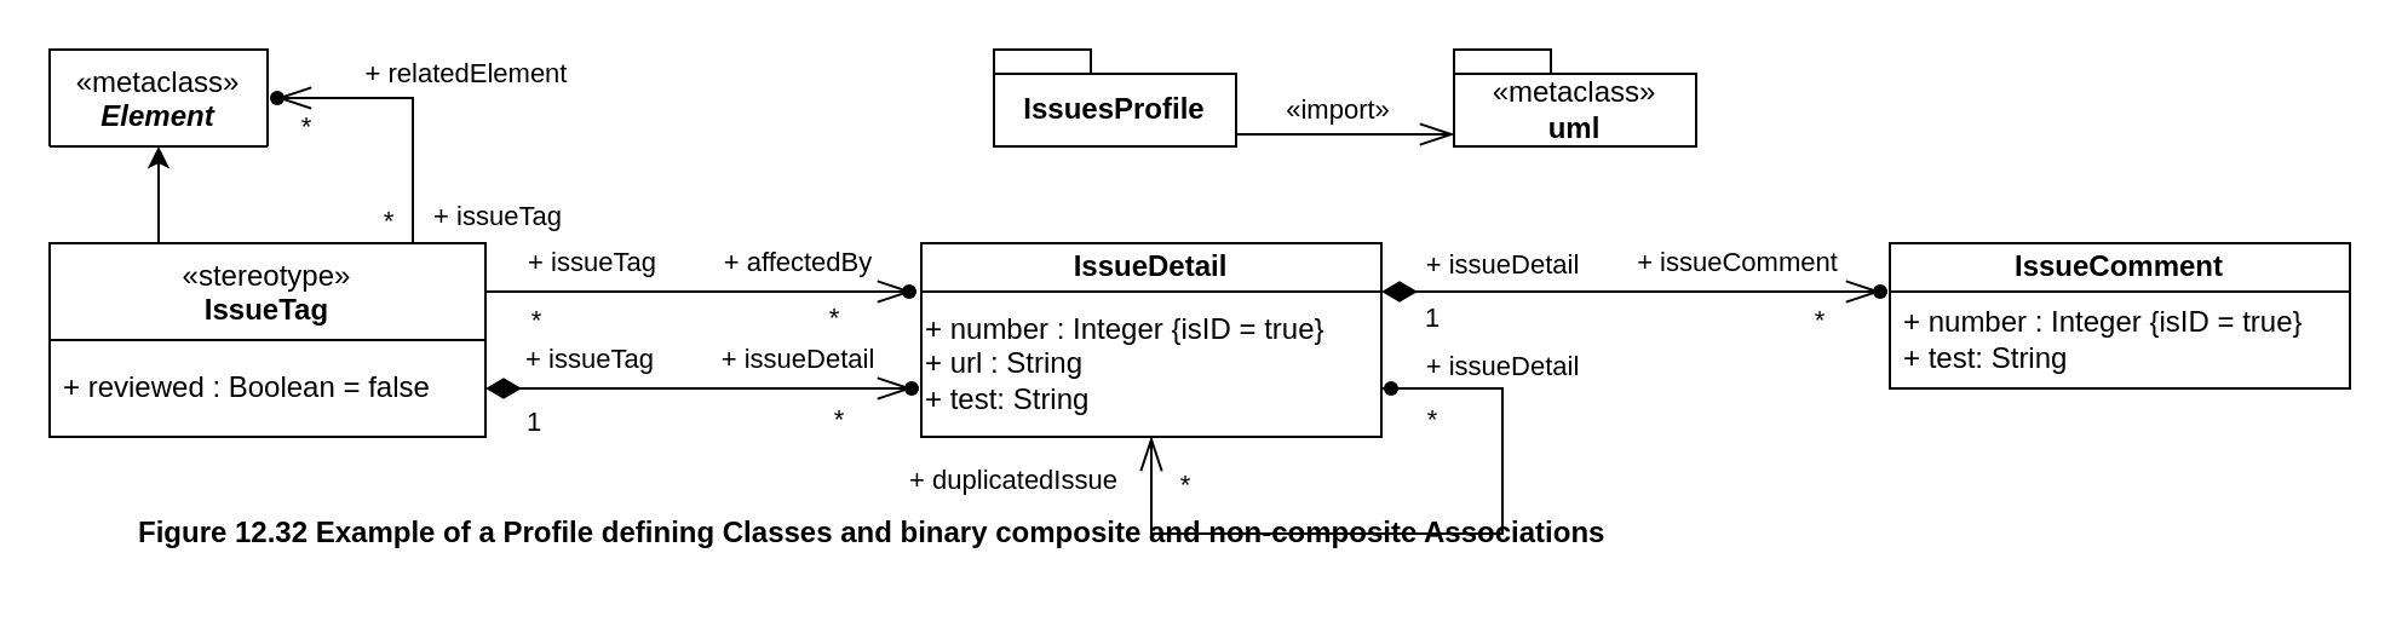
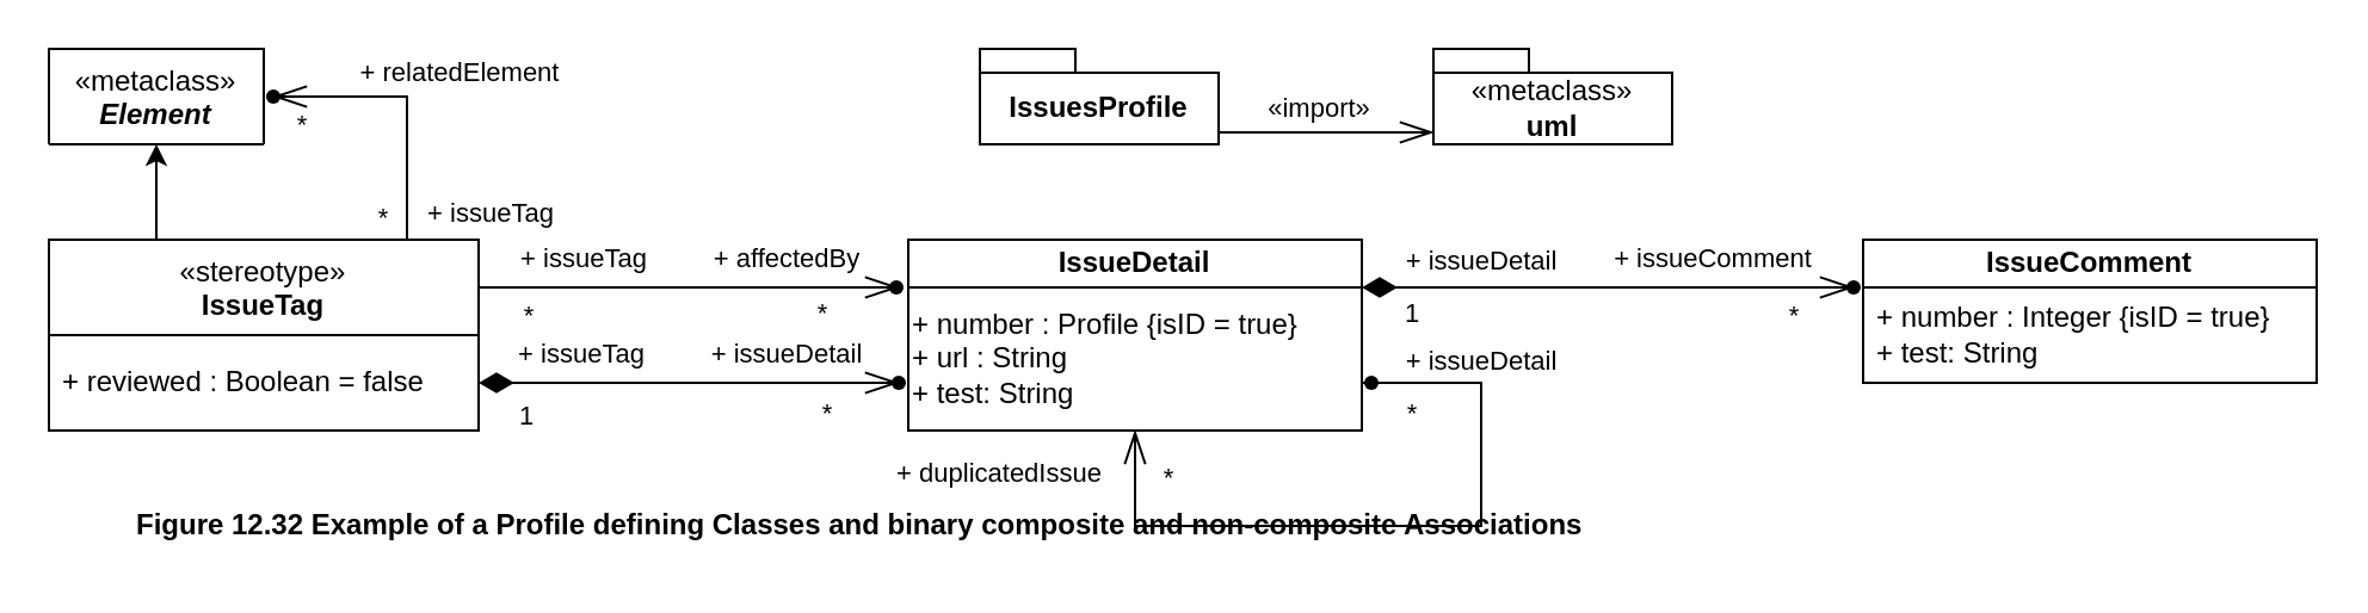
- <mxCell id="27" value="+ number : Integer {isID = true}&lt;br style=&quot;border-color: var(--border-color);&quot;&gt;&lt;span style=&quot;&quot;&gt;+ url : String&lt;/span&gt;&lt;br style=&quot;border-color: var(--border-color);&quot;&gt;&lt;span style=&quot;&quot;&gt;+ test: String&lt;/span&gt;" style="text;html=1;align=left;verticalAlign=middle;resizable=0;points=[];autosize=1;strokeColor=none;fillColor=none;" vertex="1" parent="21"><mxGeometry y="20" width="190" height="60" as="geometry" /></mxCell>
+ <mxCell id="27" value="+ number : Profile {isID = true}&lt;br style=&quot;border-color: var(--border-color);&quot;&gt;&lt;span style=&quot;&quot;&gt;+ url : String&lt;/span&gt;&lt;br style=&quot;border-color: var(--border-color);&quot;&gt;&lt;span style=&quot;&quot;&gt;+ test: String&lt;/span&gt;" style="text;html=1;align=left;verticalAlign=middle;resizable=0;points=[];autosize=1;strokeColor=none;fillColor=none;" vertex="1" parent="21"><mxGeometry y="20" width="190" height="60" as="geometry" /></mxCell>
